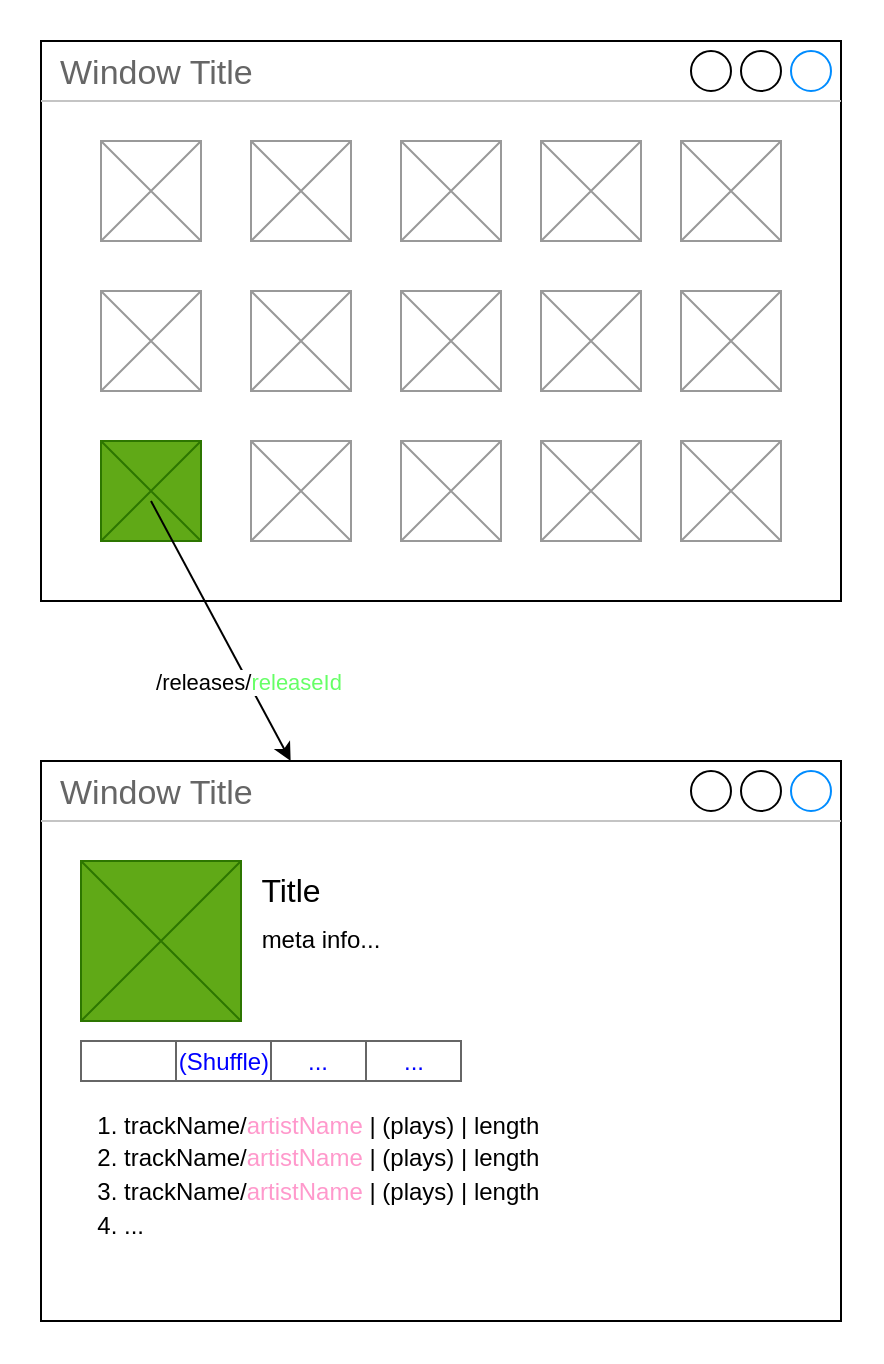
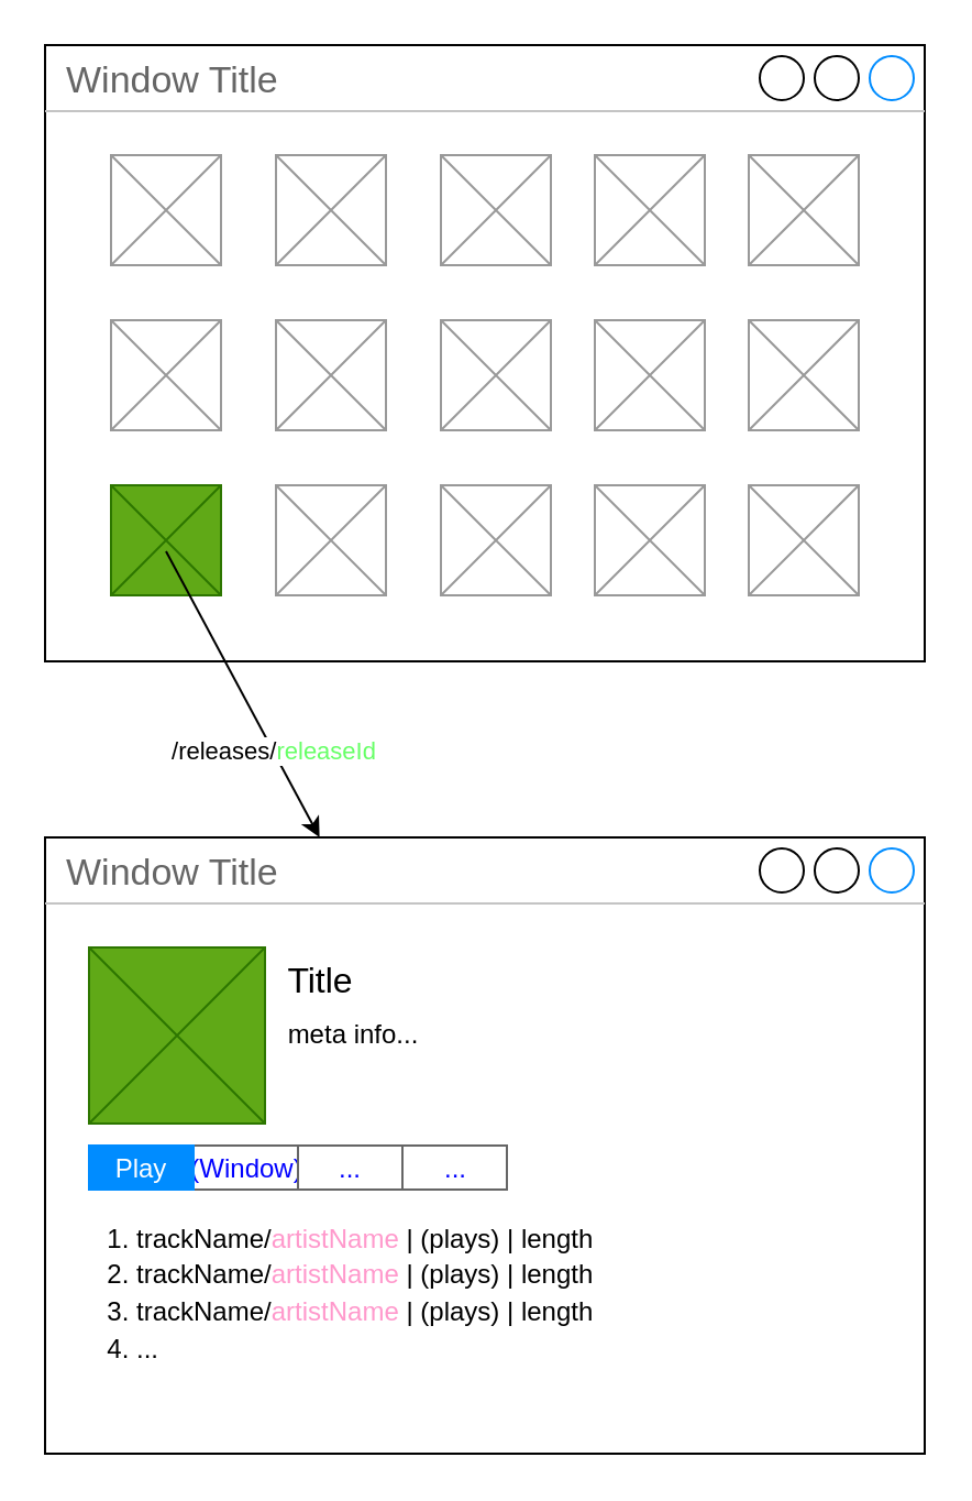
+ <mxCell id="28" value="&lt;font style=&quot;font-size: 12px;&quot;&gt;Play&lt;/font&gt;" style="strokeWidth=1;shadow=0;dashed=0;align=center;html=1;shape=mxgraph.mockup.text.rrect;rSize=0;fontSize=17;fontColor=#ffffff;fillColor=#008cff;strokeColor=#008cff;whiteSpace=wrap;" vertex="1" parent="24"><mxGeometry width="47.5" height="20" as="geometry" /></mxCell>
- <mxCell id="25" value="&lt;font style=&quot;font-size: 12px;&quot;&gt;(Shuffle)&lt;/font&gt;" style="strokeColor=inherit;fillColor=inherit;gradientColor=inherit;strokeWidth=1;shadow=0;dashed=0;align=center;html=1;shape=mxgraph.mockup.text.rrect;rSize=0;fontSize=17;fontColor=#0000ff;whiteSpace=wrap;" vertex="1" parent="24"><mxGeometry x="47.5" width="47.5" height="20" as="geometry" /></mxCell>
+ <mxCell id="25" value="&lt;font style=&quot;font-size: 12px;&quot;&gt;(Window)&lt;/font&gt;" style="strokeColor=inherit;fillColor=inherit;gradientColor=inherit;strokeWidth=1;shadow=0;dashed=0;align=center;html=1;shape=mxgraph.mockup.text.rrect;rSize=0;fontSize=17;fontColor=#0000ff;whiteSpace=wrap;" vertex="1" parent="24"><mxGeometry x="47.5" width="47.5" height="20" as="geometry" /></mxCell>
